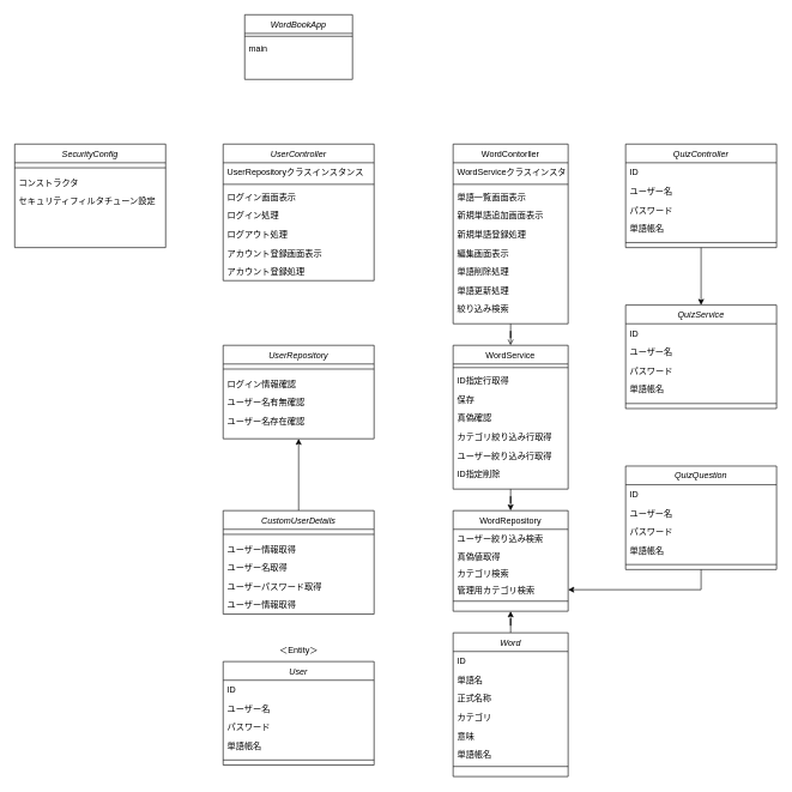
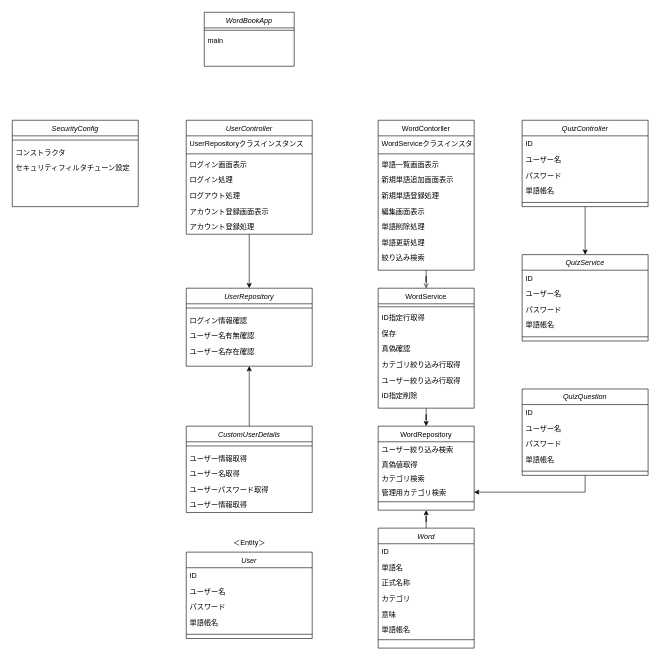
+ <mxCell id="40" value="" style="edgeStyle=orthogonalEdgeStyle;rounded=0;orthogonalLoop=1;jettySize=auto;html=1;" edge="1" parent="1" source="41" target="49"><mxGeometry relative="1" as="geometry" /></mxCell>
